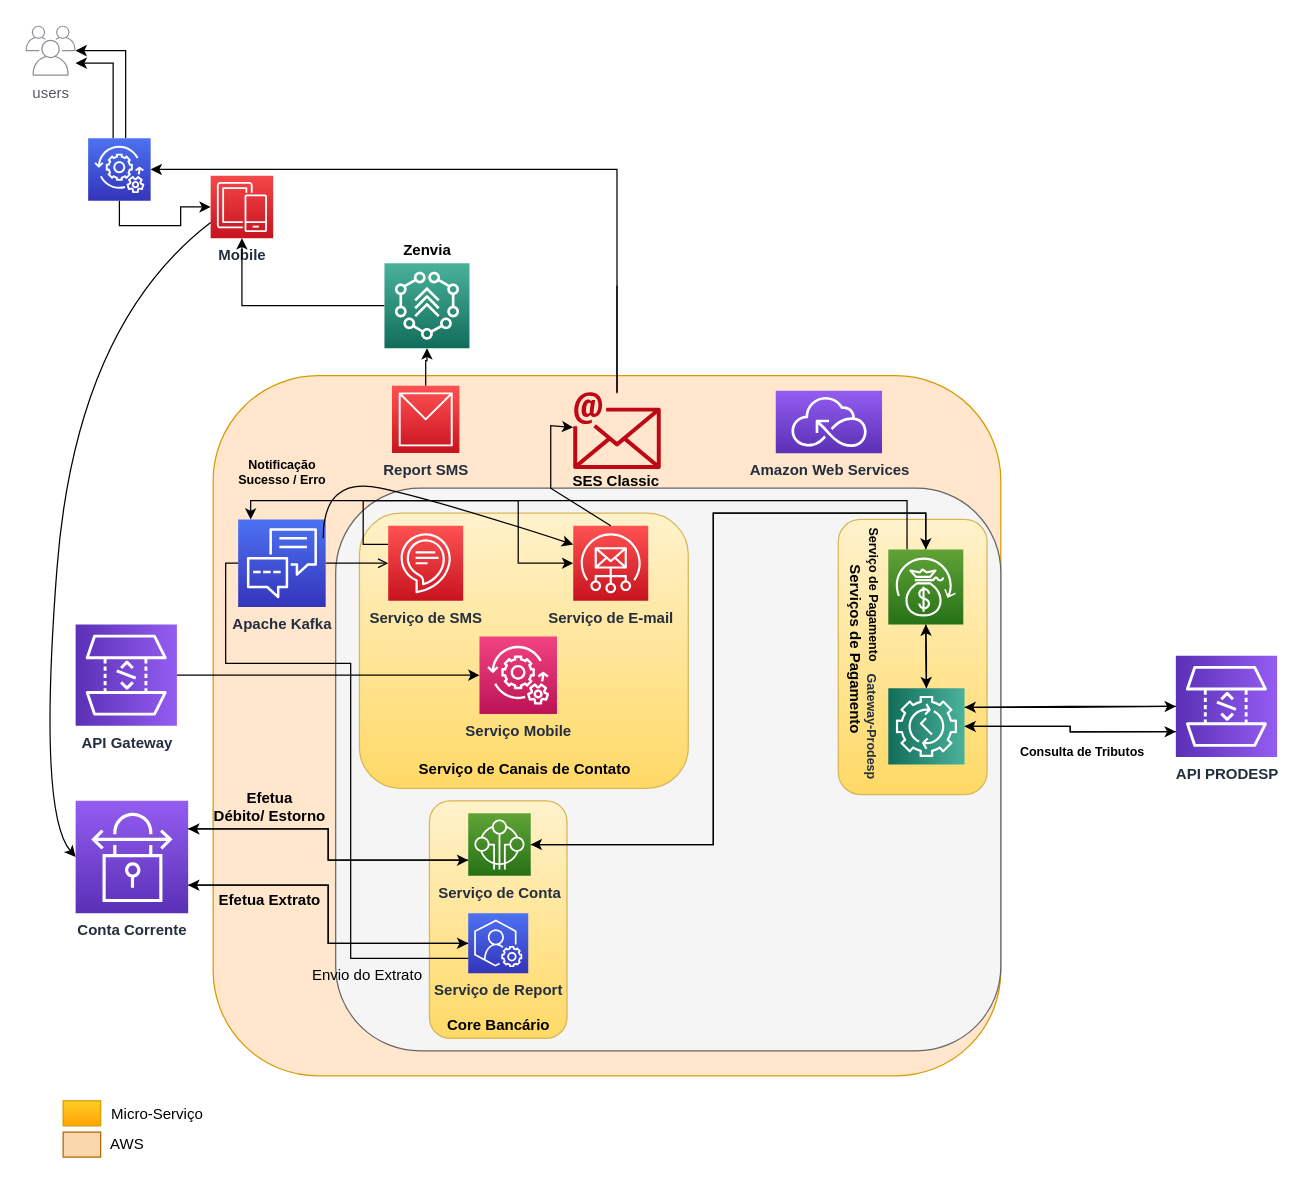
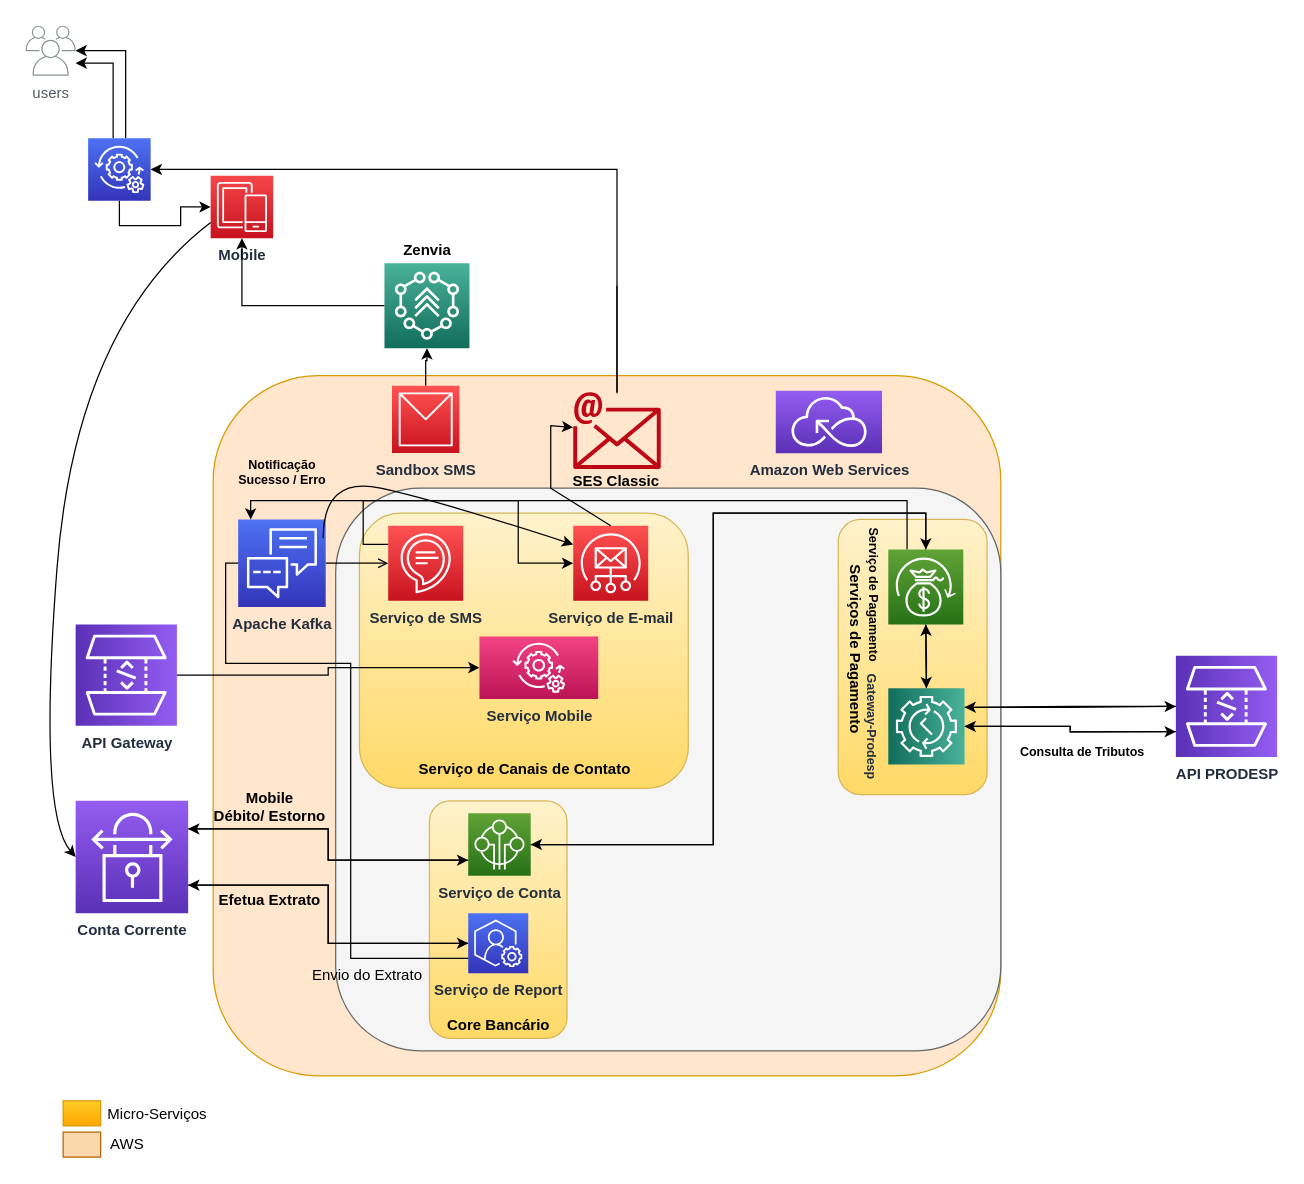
- <mxCell id="20" value="Report SMS" style="sketch=0;points=[[0,0,0],[0.25,0,0],[0.5,0,0],[0.75,0,0],[1,0,0],[0,1,0],[0.25,1,0],[0.5,1,0],[0.75,1,0],[1,1,0],[0,0.25,0],[0,0.5,0],[0,0.75,0],[1,0.25,0],[1,0.5,0],[1,0.75,0]];outlineConnect=0;fontColor=#232F3E;gradientColor=#FF5252;gradientDirection=north;fillColor=#C7131F;strokeColor=#ffffff;dashed=0;verticalLabelPosition=bottom;verticalAlign=top;align=center;html=1;fontSize=12;fontStyle=1;aspect=fixed;shape=mxgraph.aws4.resourceIcon;resIcon=mxgraph.aws4.workmail;" parent="1" vertex="1"><mxGeometry x="313.03" y="307.97" width="53.94" height="53.94" as="geometry" /></mxCell>
+ <mxCell id="20" value="Sandbox SMS" style="sketch=0;points=[[0,0,0],[0.25,0,0],[0.5,0,0],[0.75,0,0],[1,0,0],[0,1,0],[0.25,1,0],[0.5,1,0],[0.75,1,0],[1,1,0],[0,0.25,0],[0,0.5,0],[0,0.75,0],[1,0.25,0],[1,0.5,0],[1,0.75,0]];outlineConnect=0;fontColor=#232F3E;gradientColor=#FF5252;gradientDirection=north;fillColor=#C7131F;strokeColor=#ffffff;dashed=0;verticalLabelPosition=bottom;verticalAlign=top;align=center;html=1;fontSize=12;fontStyle=1;aspect=fixed;shape=mxgraph.aws4.resourceIcon;resIcon=mxgraph.aws4.workmail;" parent="1" vertex="1"><mxGeometry x="313.03" y="307.97" width="53.94" height="53.94" as="geometry" /></mxCell>
- <mxCell id="23" value="Serviço Mobile" style="sketch=0;points=[[0,0,0],[0.25,0,0],[0.5,0,0],[0.75,0,0],[1,0,0],[0,1,0],[0.25,1,0],[0.5,1,0],[0.75,1,0],[1,1,0],[0,0.25,0],[0,0.5,0],[0,0.75,0],[1,0.25,0],[1,0.5,0],[1,0.75,0]];points=[[0,0,0],[0.25,0,0],[0.5,0,0],[0.75,0,0],[1,0,0],[0,1,0],[0.25,1,0],[0.5,1,0],[0.75,1,0],[1,1,0],[0,0.25,0],[0,0.5,0],[0,0.75,0],[1,0.25,0],[1,0.5,0],[1,0.75,0]];outlineConnect=0;fontColor=#232F3E;gradientColor=#F34482;gradientDirection=north;fillColor=#BC1356;strokeColor=#ffffff;dashed=0;verticalLabelPosition=bottom;verticalAlign=top;align=center;html=1;fontSize=12;fontStyle=1;aspect=fixed;shape=mxgraph.aws4.resourceIcon;resIcon=mxgraph.aws4.managed_services;" parent="1" vertex="1"><mxGeometry x="383" y="508.5" width="62" height="62" as="geometry" /></mxCell>
+ <mxCell id="23" value="Serviço Mobile" style="sketch=0;points=[[0,0,0],[0.25,0,0],[0.5,0,0],[0.75,0,0],[1,0,0],[0,1,0],[0.25,1,0],[0.5,1,0],[0.75,1,0],[1,1,0],[0,0.25,0],[0,0.5,0],[0,0.75,0],[1,0.25,0],[1,0.5,0],[1,0.75,0]];points=[[0,0,0],[0.25,0,0],[0.5,0,0],[0.75,0,0],[1,0,0],[0,1,0],[0.25,1,0],[0.5,1,0],[0.75,1,0],[1,1,0],[0,0.25,0],[0,0.5,0],[0,0.75,0],[1,0.25,0],[1,0.5,0],[1,0.75,0]];outlineConnect=0;fontColor=#232F3E;gradientColor=#F34482;gradientDirection=north;fillColor=#BC1356;strokeColor=#ffffff;dashed=0;verticalLabelPosition=bottom;verticalAlign=top;align=center;html=1;fontSize=12;fontStyle=1;aspect=fixed;shape=mxgraph.aws4.resourceIcon;resIcon=mxgraph.aws4.managed_services;" parent="1" vertex="1"><mxGeometry x="383" y="508.5" width="95" height="50" as="geometry" /></mxCell>
- <mxCell id="35" value="&lt;span&gt;Efetua &lt;br&gt;Débito/ Estorno&lt;/span&gt;" style="text;html=1;align=center;verticalAlign=middle;resizable=0;points=[];autosize=1;strokeColor=none;fillColor=none;fontStyle=1" vertex="1" parent="1"><mxGeometry x="165" y="630" width="100" height="30" as="geometry" /></mxCell>
+ <mxCell id="35" value="&lt;span&gt;Mobile &lt;br&gt;Débito/ Estorno&lt;/span&gt;" style="text;html=1;align=center;verticalAlign=middle;resizable=0;points=[];autosize=1;strokeColor=none;fillColor=none;fontStyle=1" vertex="1" parent="1"><mxGeometry x="165" y="630" width="100" height="30" as="geometry" /></mxCell>
- <mxCell id="65" value="Micro-Serviço" style="text;html=1;align=center;verticalAlign=middle;resizable=0;points=[];autosize=1;strokeColor=none;fillColor=none;fontSize=12;" vertex="1" parent="1"><mxGeometry x="80" y="881" width="90" height="20" as="geometry" /></mxCell>
+ <mxCell id="65" value="Micro-Serviços" style="text;html=1;align=center;verticalAlign=middle;resizable=0;points=[];autosize=1;strokeColor=none;fillColor=none;fontSize=12;" vertex="1" parent="1"><mxGeometry x="80" y="881" width="90" height="20" as="geometry" /></mxCell>
